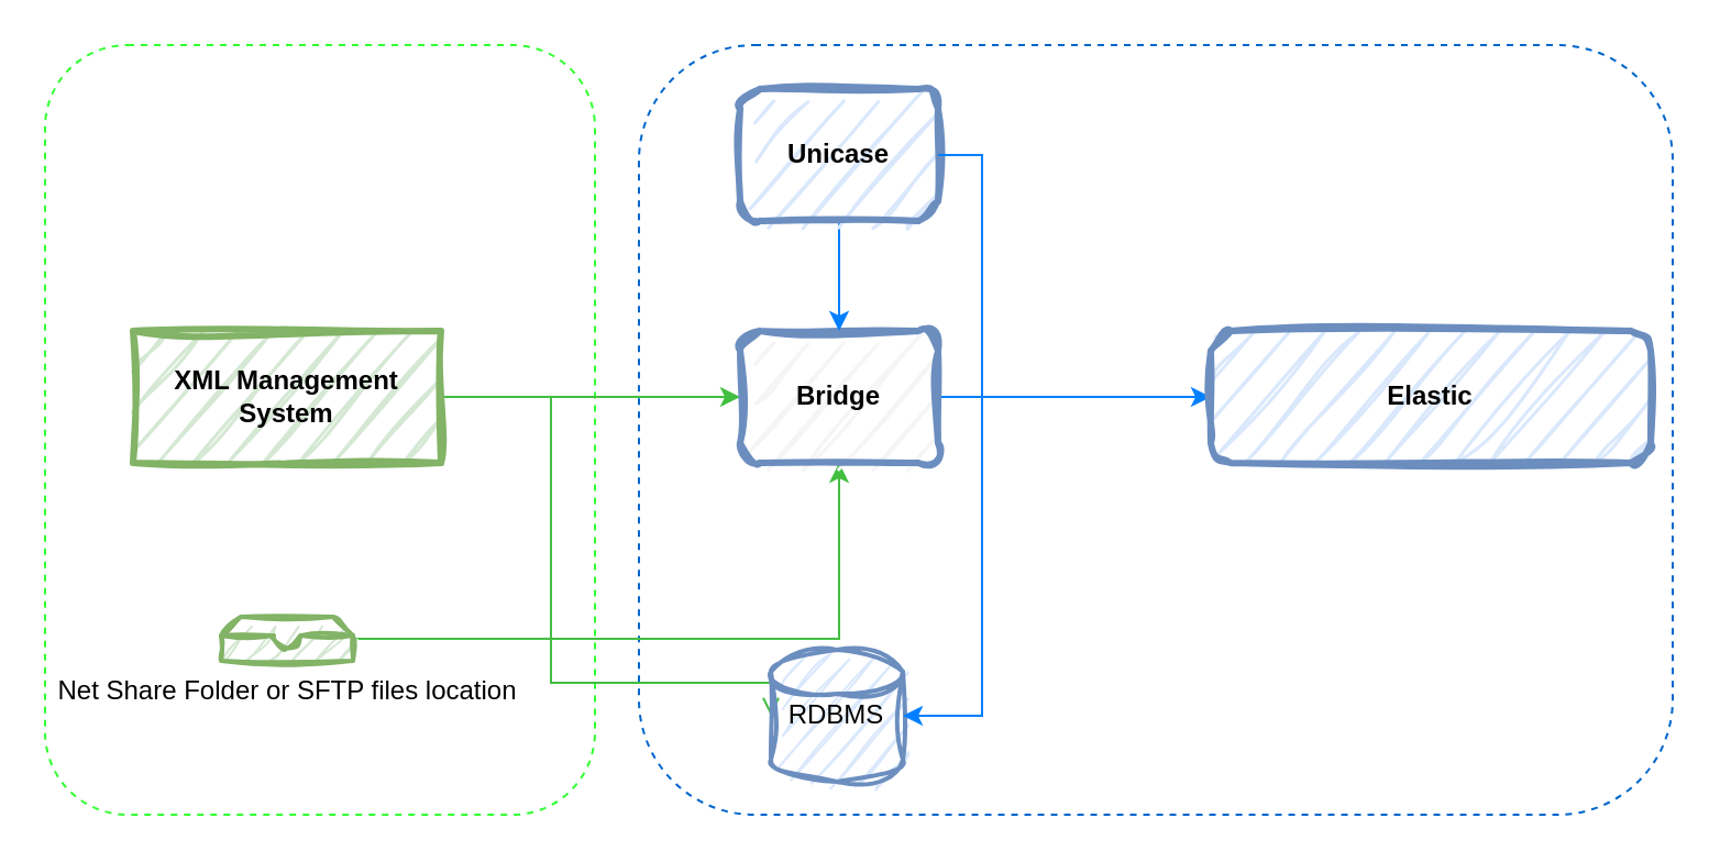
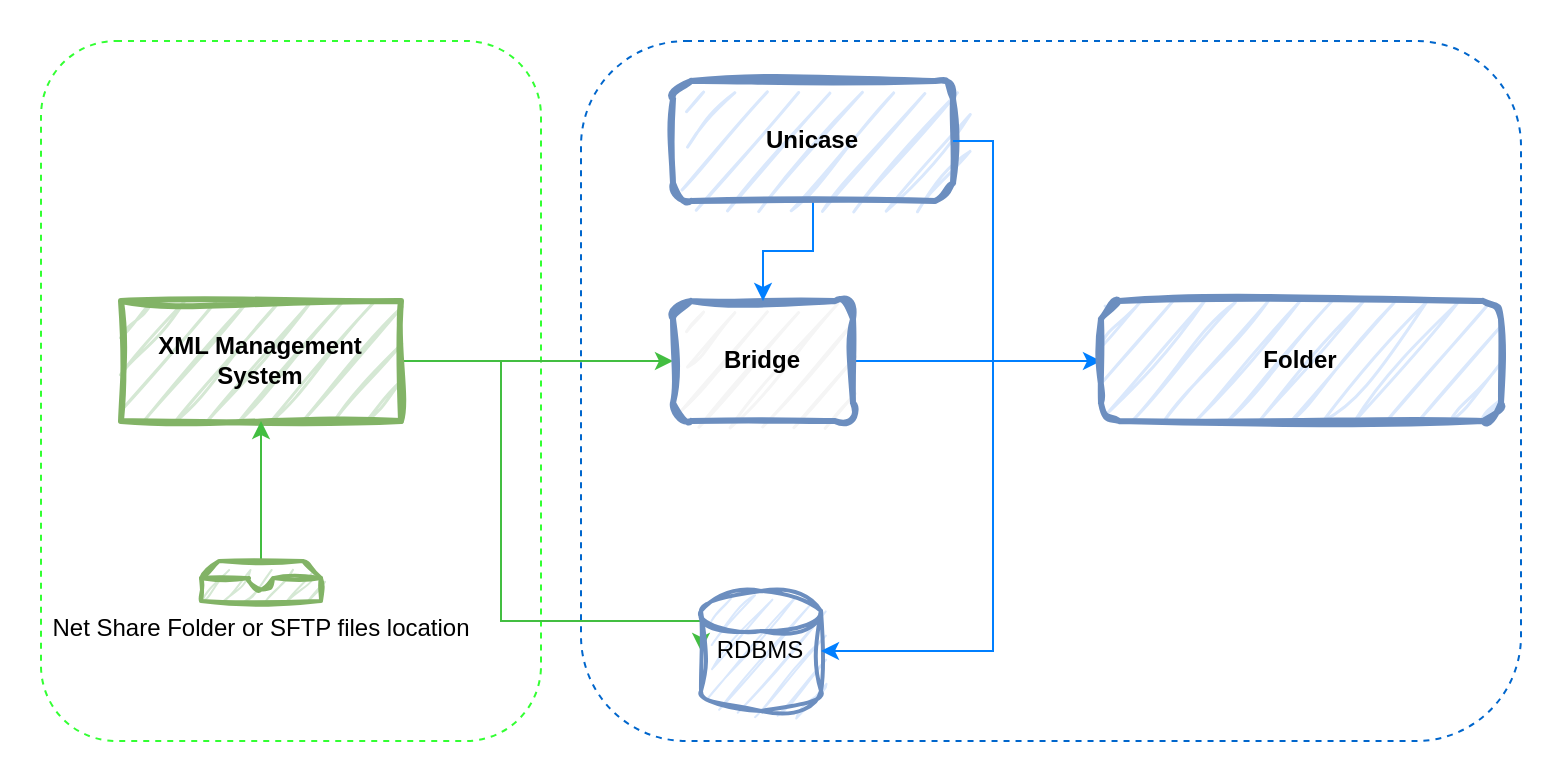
- <mxCell id="13" value="Unicase" style="whiteSpace=wrap;align=center;verticalAlign=middle;fontStyle=1;strokeWidth=3;fillColor=#dae8fc;strokeColor=#6c8ebf;rounded=1;sketch=1;curveFitting=1;jiggle=2;" vertex="1" parent="1"><mxGeometry x="336" y="40" width="90" height="60" as="geometry" /></mxCell>
+ <mxCell id="13" value="Unicase" style="whiteSpace=wrap;align=center;verticalAlign=middle;fontStyle=1;strokeWidth=3;fillColor=#dae8fc;strokeColor=#6c8ebf;rounded=1;sketch=1;curveFitting=1;jiggle=2;" vertex="1" parent="1"><mxGeometry x="336" y="40" width="140" height="60" as="geometry" /></mxCell>
- <mxCell id="14" value="Elastic" style="whiteSpace=wrap;align=center;verticalAlign=middle;fontStyle=1;strokeWidth=3;fillColor=#dae8fc;strokeColor=#6c8ebf;rounded=1;sketch=1;curveFitting=1;jiggle=2;" vertex="1" parent="1"><mxGeometry x="550" y="150" width="200" height="60" as="geometry" /></mxCell>
+ <mxCell id="14" value="Folder" style="whiteSpace=wrap;align=center;verticalAlign=middle;fontStyle=1;strokeWidth=3;fillColor=#dae8fc;strokeColor=#6c8ebf;rounded=1;sketch=1;curveFitting=1;jiggle=2;" vertex="1" parent="1"><mxGeometry x="550" y="150" width="200" height="60" as="geometry" /></mxCell>
- <mxCell id="5" style="edgeStyle=orthogonalEdgeStyle;rounded=0;orthogonalLoop=1;jettySize=auto;html=1;entryX=0;entryY=0.5;entryDx=0;entryDy=0;entryPerimeter=0;strokeColor=#43BE41;endArrow=open;" edge="1" parent="1" source="6" target="9"><mxGeometry relative="1" as="geometry"><Array as="points"><mxPoint x="250" y="180" /><mxPoint x="250" y="310" /></Array></mxGeometry></mxCell>
+ <mxCell id="5" style="edgeStyle=orthogonalEdgeStyle;rounded=0;orthogonalLoop=1;jettySize=auto;html=1;entryX=0;entryY=0.5;entryDx=0;entryDy=0;entryPerimeter=0;strokeColor=#43BE41;" edge="1" parent="1" source="6" target="9"><mxGeometry relative="1" as="geometry"><Array as="points"><mxPoint x="250" y="180" /><mxPoint x="250" y="310" /></Array></mxGeometry></mxCell>
- <mxCell id="7" style="edgeStyle=orthogonalEdgeStyle;rounded=0;orthogonalLoop=1;jettySize=auto;html=1;strokeColor=#43be41;" edge="1" parent="1" source="8" target="11"><mxGeometry relative="1" as="geometry" /></mxCell>
+ <mxCell id="7" style="edgeStyle=orthogonalEdgeStyle;rounded=0;orthogonalLoop=1;jettySize=auto;html=1;strokeColor=#43be41;" edge="1" parent="1" source="8" target="6"><mxGeometry relative="1" as="geometry" /></mxCell>
